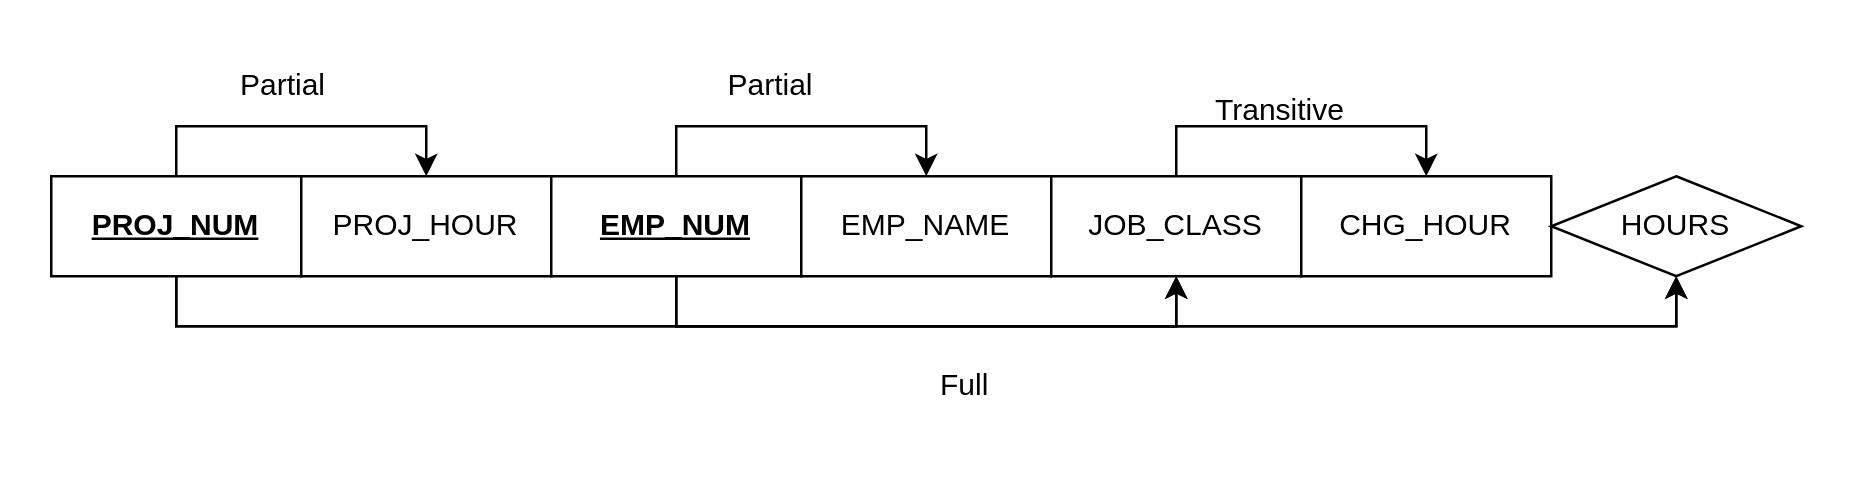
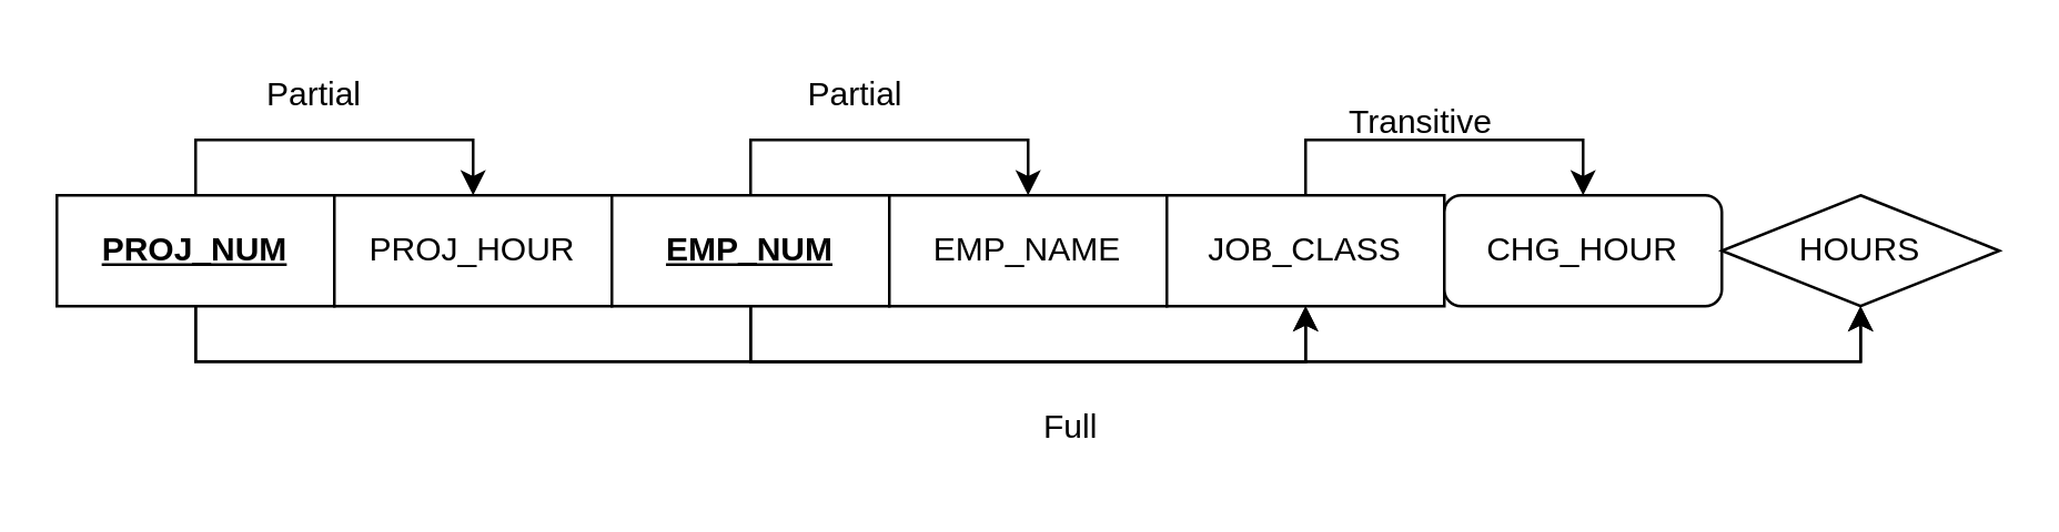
- <mxCell id="14" value="CHG_HOUR" style="whiteSpace=wrap;html=1;align=center;" vertex="1" parent="1"><mxGeometry x="520" y="70" width="100" height="40" as="geometry" /></mxCell>
+ <mxCell id="14" value="CHG_HOUR" style="whiteSpace=wrap;html=1;align=center;rounded=1;" vertex="1" parent="1"><mxGeometry x="520" y="70" width="100" height="40" as="geometry" /></mxCell>
